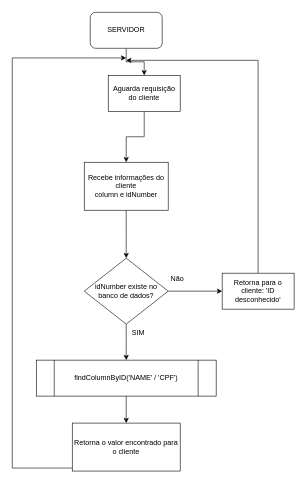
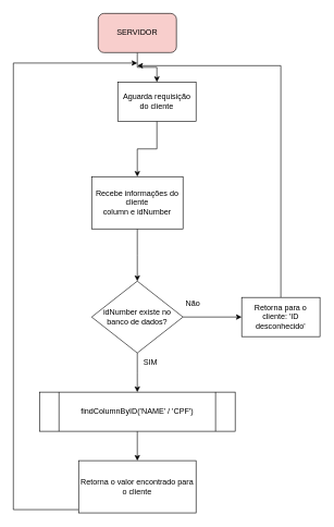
- <mxCell id="3" value="SERVIDOR" style="rounded=1;whiteSpace=wrap;html=1;" vertex="1" parent="1"><mxGeometry x="150" y="20" width="120" height="60" as="geometry" /></mxCell>
+ <mxCell id="3" value="SERVIDOR" style="rounded=1;whiteSpace=wrap;html=1;fillColor=#f8cecc;" vertex="1" parent="1"><mxGeometry x="150" y="20" width="120" height="60" as="geometry" /></mxCell>
